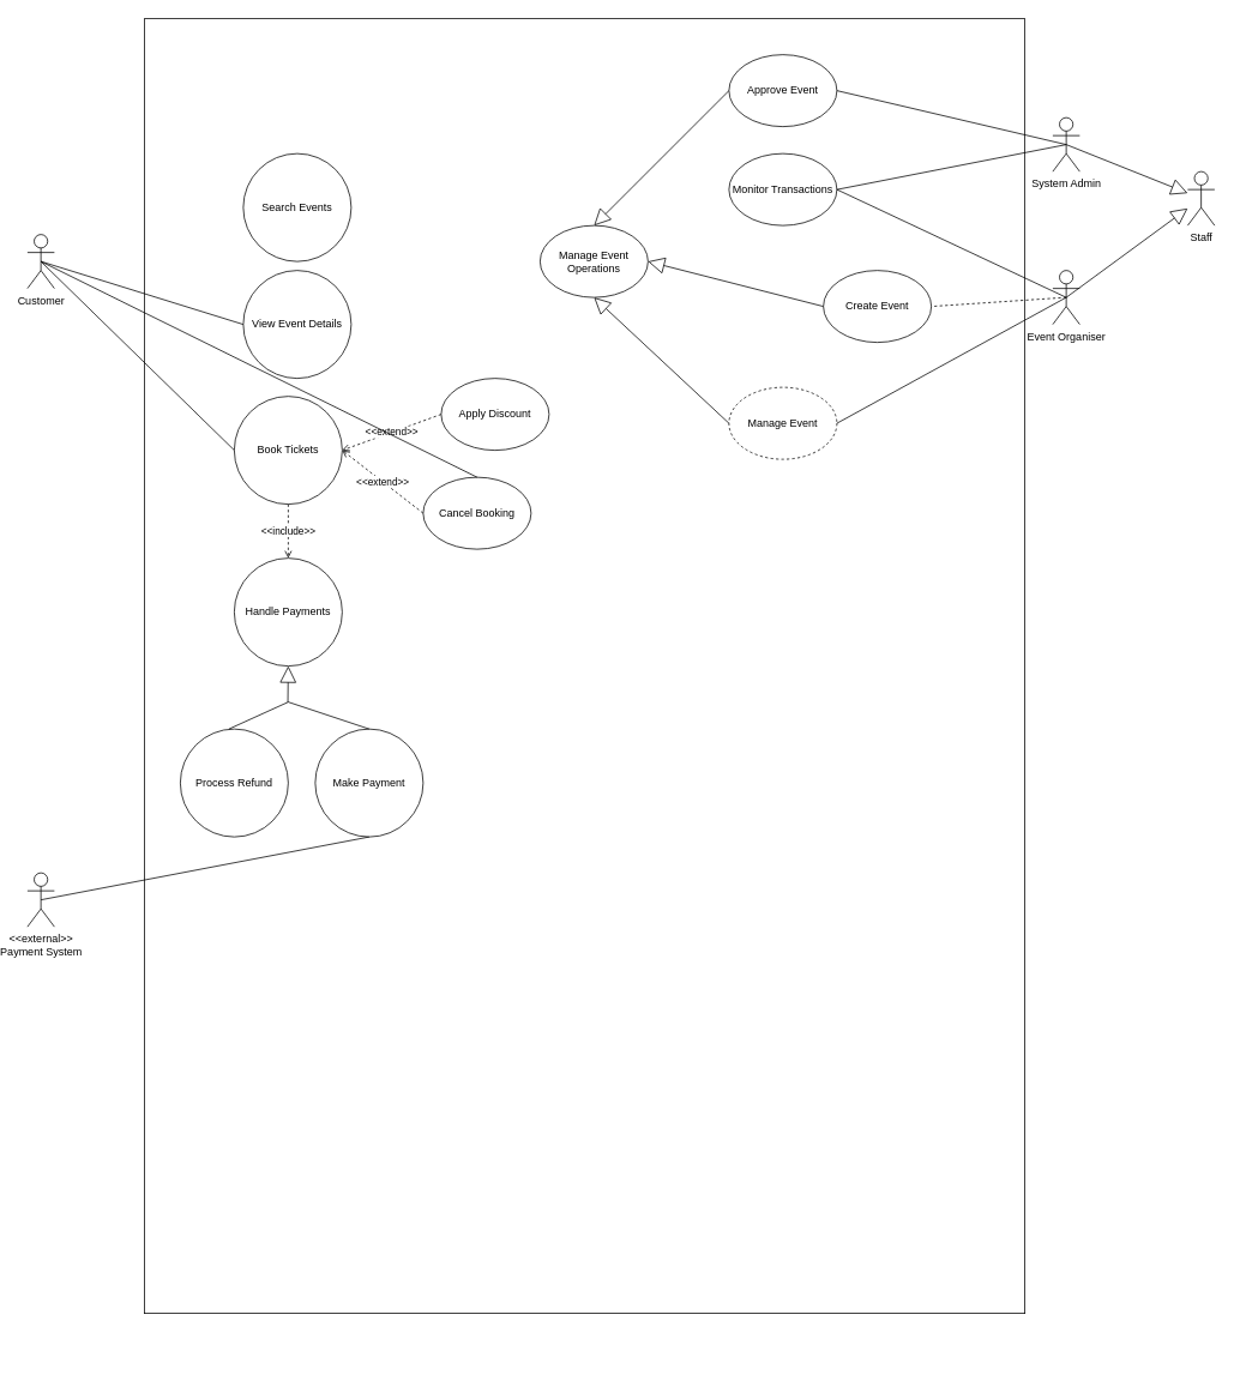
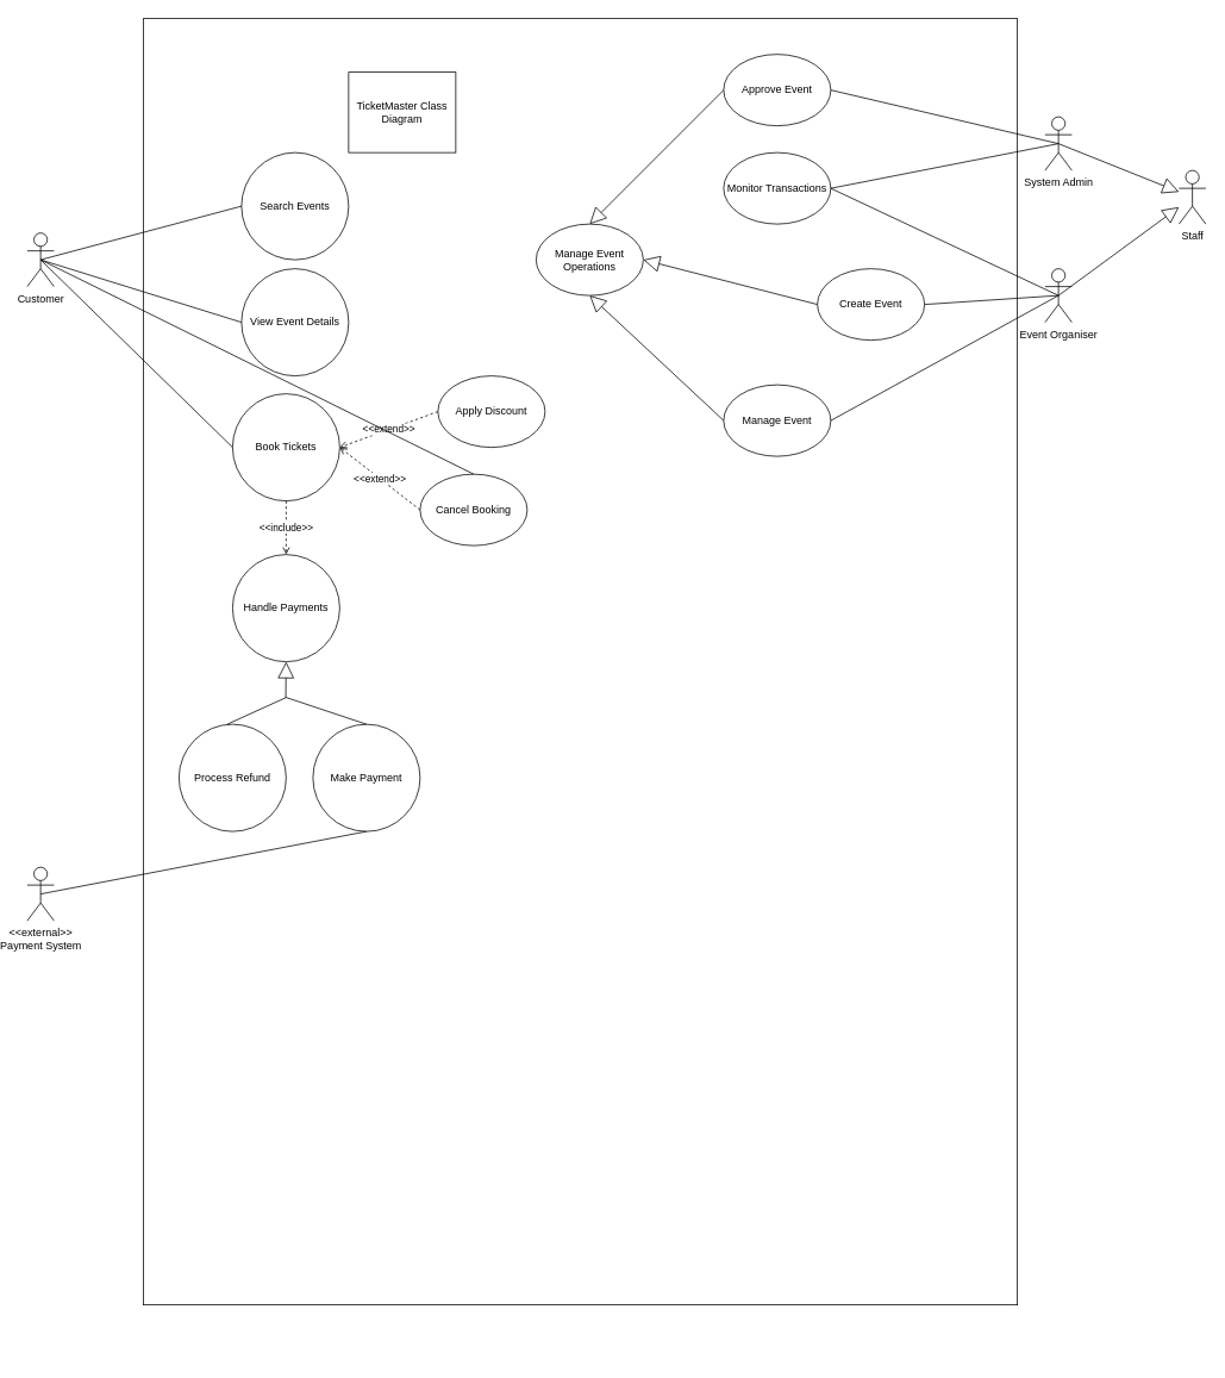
+ <mxCell id="5" value="TicketMaster Class Diagram" style="rounded=0;whiteSpace=wrap;html=1;" parent="3" vertex="1"><mxGeometry x="251" width="120" height="90" as="geometry" /></mxCell>
+ <mxCell id="28" value="" style="endArrow=none;html=1;rounded=0;entryX=0;entryY=0.5;entryDx=0;entryDy=0;exitX=0.5;exitY=0.5;exitDx=0;exitDy=0;exitPerimeter=0;" parent="1" source="2" target="6" edge="1"><mxGeometry width="50" height="50" relative="1" as="geometry"><mxPoint x="50" y="290" as="sourcePoint" /><mxPoint x="380" y="560" as="targetPoint" /></mxGeometry></mxCell>
- <mxCell id="41" value="" style="endArrow=none;html=1;rounded=0;entryX=1;entryY=0.5;entryDx=0;entryDy=0;exitX=0.5;exitY=0.5;exitDx=0;exitDy=0;exitPerimeter=0;dashed=1;" parent="1" source="35" target="22" edge="1"><mxGeometry width="50" height="50" relative="1" as="geometry"><mxPoint x="840" y="440" as="sourcePoint" /><mxPoint x="890" y="390" as="targetPoint" /></mxGeometry></mxCell>
+ <mxCell id="41" value="" style="endArrow=none;html=1;rounded=0;entryX=1;entryY=0.5;entryDx=0;entryDy=0;exitX=0.5;exitY=0.5;exitDx=0;exitDy=0;exitPerimeter=0;" parent="1" source="35" target="22" edge="1"><mxGeometry width="50" height="50" relative="1" as="geometry"><mxPoint x="840" y="440" as="sourcePoint" /><mxPoint x="890" y="390" as="targetPoint" /></mxGeometry></mxCell>
- <mxCell id="19" value="Manage Event" style="ellipse;whiteSpace=wrap;html=1;strokeWidth=1;dashed=1;" parent="3" vertex="1"><mxGeometry x="671" y="350" width="120" height="80" as="geometry" /></mxCell>
+ <mxCell id="19" value="Manage Event" style="ellipse;whiteSpace=wrap;html=1;strokeWidth=1;" parent="3" vertex="1"><mxGeometry x="671" y="350" width="120" height="80" as="geometry" /></mxCell>
